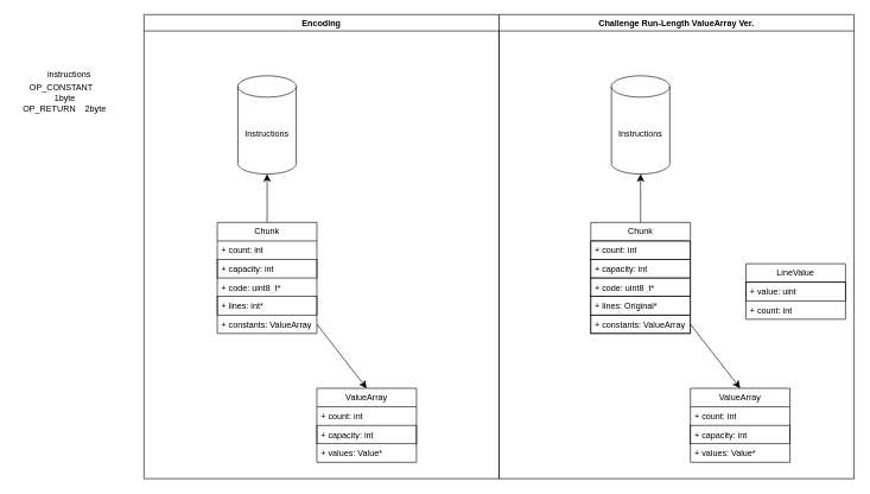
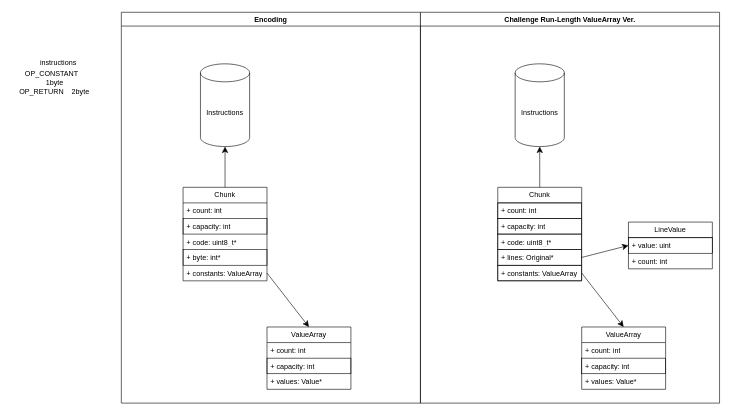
+ <mxCell id="33" value="" style="edgeStyle=none;curved=1;rounded=0;orthogonalLoop=1;jettySize=auto;html=1;fontSize=12;startSize=8;endSize=8;entryX=0;entryY=0.5;entryDx=0;entryDy=0;exitX=1;exitY=0.5;exitDx=0;exitDy=0;" parent="16" source="27" target="31" edge="1"><mxGeometry relative="1" as="geometry" /></mxCell>
- <mxCell id="12" value="+ lines: int*" style="text;strokeColor=default;fillColor=none;align=left;verticalAlign=top;spacingLeft=4;spacingRight=4;overflow=hidden;rotatable=0;points=[[0,0.5],[1,0.5]];portConstraint=eastwest;whiteSpace=wrap;html=1;" parent="8" vertex="1"><mxGeometry y="104" width="140" height="26" as="geometry" /></mxCell>
+ <mxCell id="12" value="+ byte: int*" style="text;strokeColor=default;fillColor=none;align=left;verticalAlign=top;spacingLeft=4;spacingRight=4;overflow=hidden;rotatable=0;points=[[0,0.5],[1,0.5]];portConstraint=eastwest;whiteSpace=wrap;html=1;" parent="8" vertex="1"><mxGeometry y="104" width="140" height="26" as="geometry" /></mxCell>
